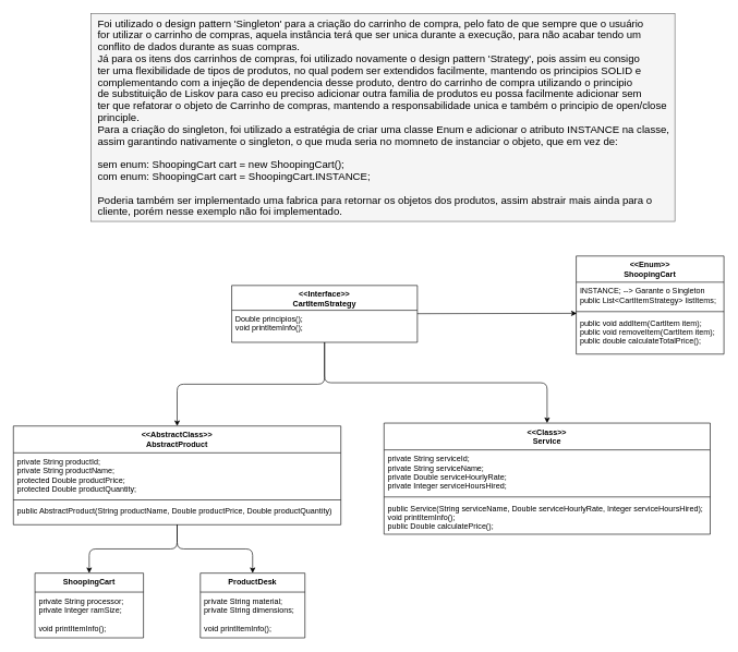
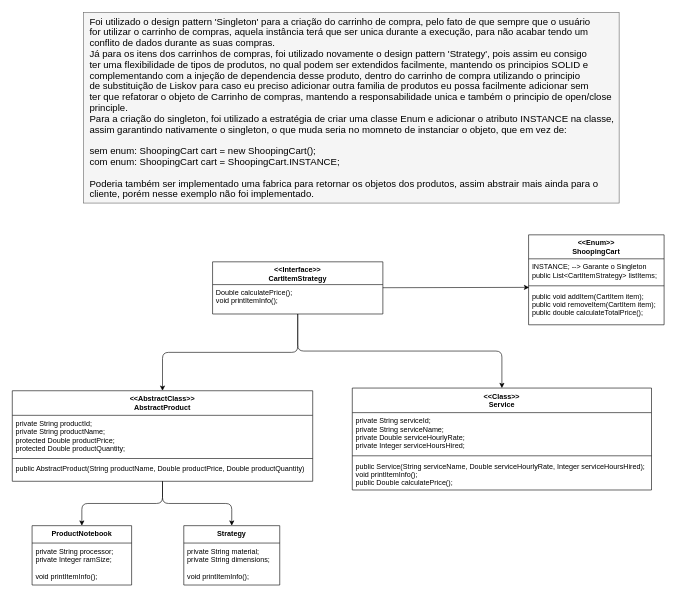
- <mxCell id="11" value="Double principios();&#10;  void printItemInfo();" style="text;strokeColor=none;fillColor=none;align=left;verticalAlign=top;spacingLeft=4;spacingRight=4;overflow=hidden;rotatable=0;points=[[0,0.5],[1,0.5]];portConstraint=eastwest;" parent="10" vertex="1"><mxGeometry y="38" width="284" height="49" as="geometry" /></mxCell>
+ <mxCell id="11" value="Double calculatePrice();&#10;  void printItemInfo();" style="text;strokeColor=none;fillColor=none;align=left;verticalAlign=top;spacingLeft=4;spacingRight=4;overflow=hidden;rotatable=0;points=[[0,0.5],[1,0.5]];portConstraint=eastwest;" parent="10" vertex="1"><mxGeometry y="38" width="284" height="49" as="geometry" /></mxCell>
- <mxCell id="18" value="ShoopingCart" style="swimlane;fontStyle=1;align=center;verticalAlign=top;childLayout=stackLayout;horizontal=1;startSize=29;horizontalStack=0;resizeParent=1;resizeParentMax=0;resizeLast=0;collapsible=1;marginBottom=0;" parent="1" vertex="1"><mxGeometry x="53" y="876" width="166" height="99" as="geometry" /></mxCell>
+ <mxCell id="18" value="ProductNotebook" style="swimlane;fontStyle=1;align=center;verticalAlign=top;childLayout=stackLayout;horizontal=1;startSize=29;horizontalStack=0;resizeParent=1;resizeParentMax=0;resizeLast=0;collapsible=1;marginBottom=0;" parent="1" vertex="1"><mxGeometry x="53" y="876" width="166" height="99" as="geometry" /></mxCell>
- <mxCell id="20" value="ProductDesk" style="swimlane;fontStyle=1;align=center;verticalAlign=top;childLayout=stackLayout;horizontal=1;startSize=29;horizontalStack=0;resizeParent=1;resizeParentMax=0;resizeLast=0;collapsible=1;marginBottom=0;" parent="1" vertex="1"><mxGeometry x="306" y="876" width="160" height="99" as="geometry" /></mxCell>
+ <mxCell id="20" value="Strategy" style="swimlane;fontStyle=1;align=center;verticalAlign=top;childLayout=stackLayout;horizontal=1;startSize=29;horizontalStack=0;resizeParent=1;resizeParentMax=0;resizeLast=0;collapsible=1;marginBottom=0;" parent="1" vertex="1"><mxGeometry x="306" y="876" width="160" height="99" as="geometry" /></mxCell>
